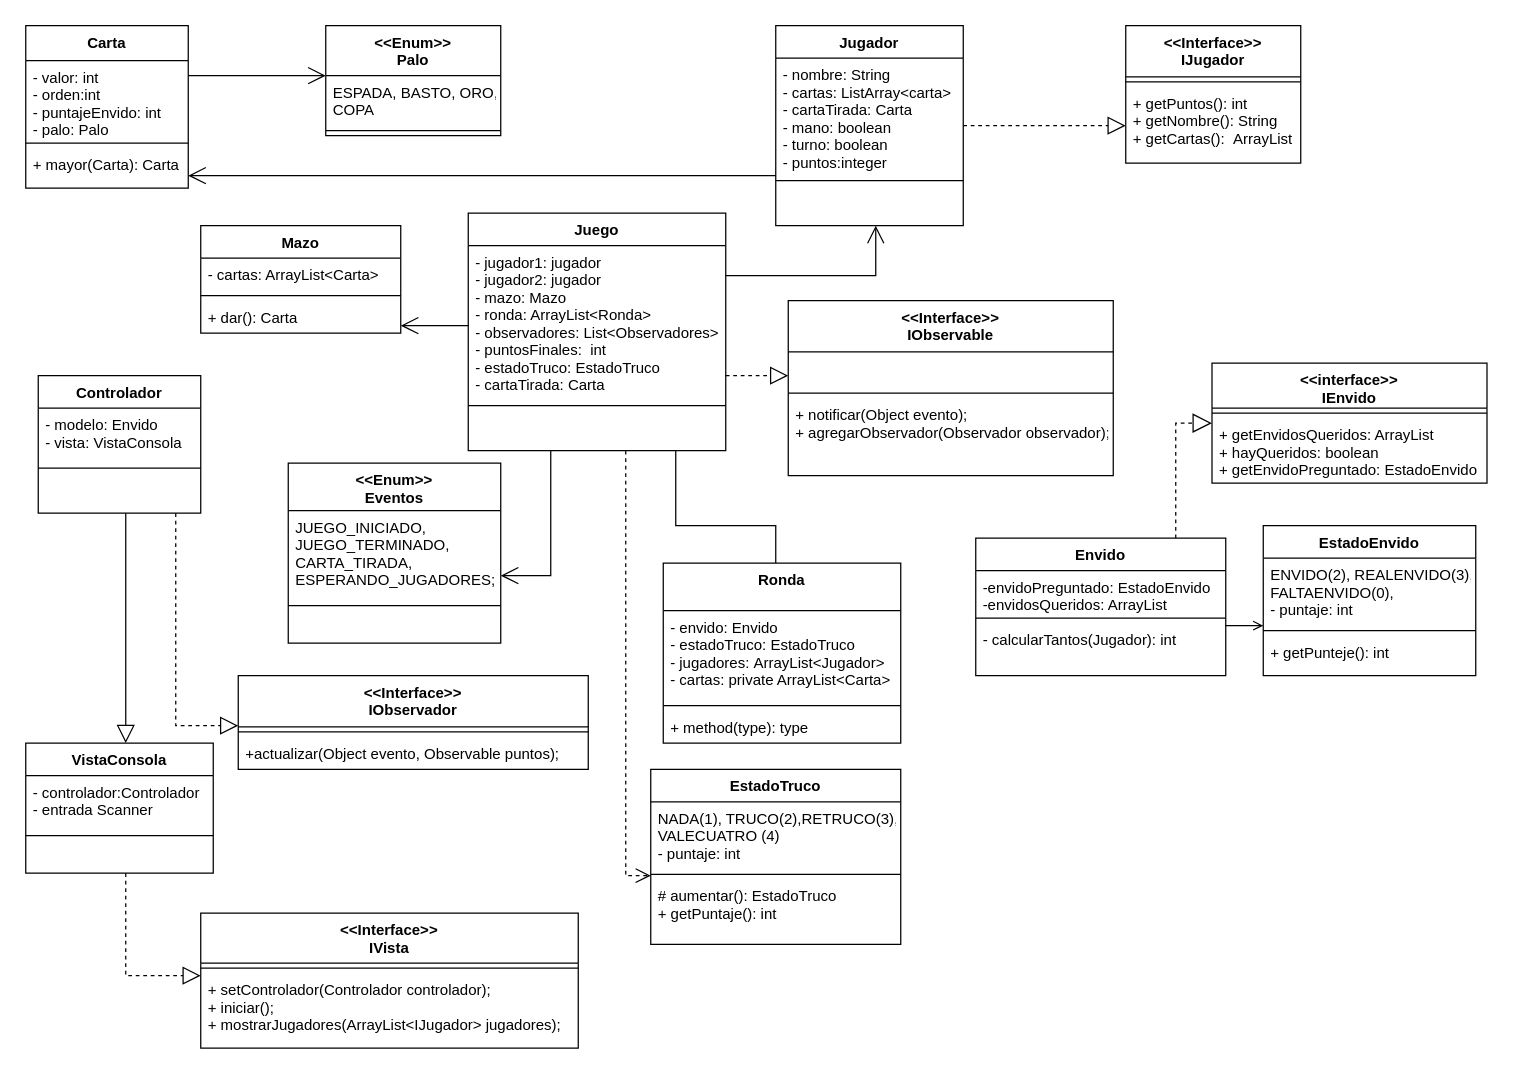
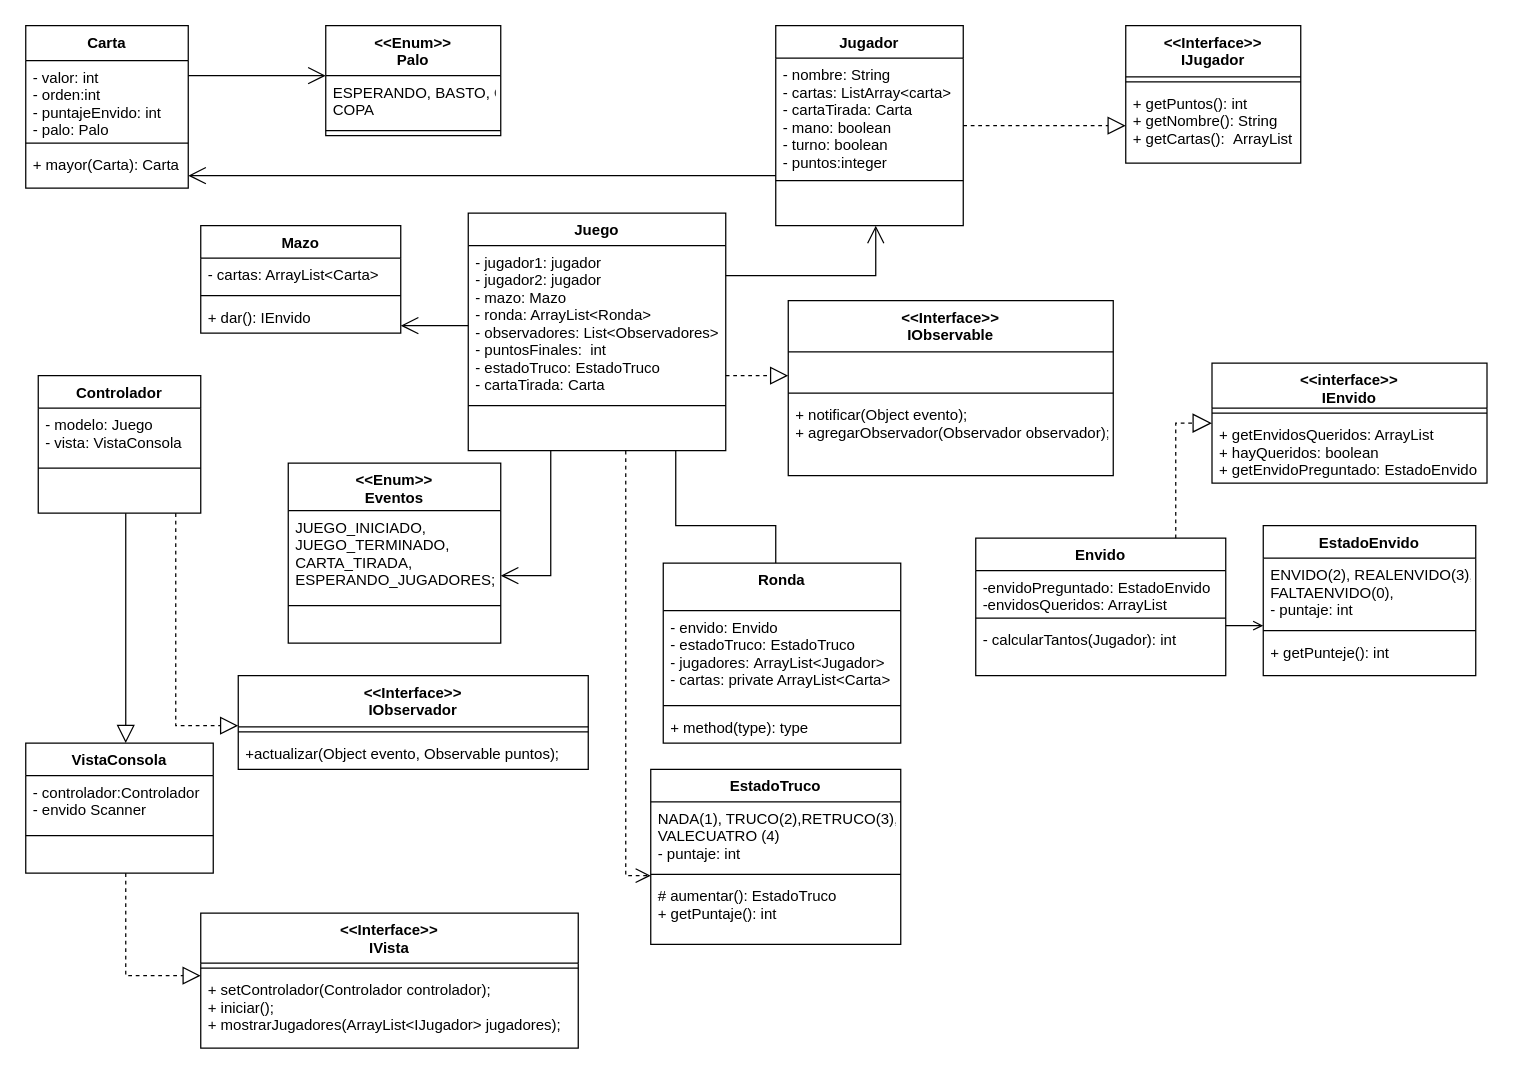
- <mxCell id="25" value="ESPADA, BASTO, ORO, &#10;COPA " style="text;strokeColor=none;fillColor=none;align=left;verticalAlign=top;spacingLeft=4;spacingRight=4;overflow=hidden;rotatable=0;points=[[0,0.5],[1,0.5]];portConstraint=eastwest;" parent="24" vertex="1"><mxGeometry y="40" width="140" height="40" as="geometry" /></mxCell>
+ <mxCell id="25" value="ESPERANDO, BASTO, ORO, &#10;COPA " style="text;strokeColor=none;fillColor=none;align=left;verticalAlign=top;spacingLeft=4;spacingRight=4;overflow=hidden;rotatable=0;points=[[0,0.5],[1,0.5]];portConstraint=eastwest;" parent="24" vertex="1"><mxGeometry y="40" width="140" height="40" as="geometry" /></mxCell>
- <mxCell id="12" value="+ dar(): Carta" style="text;strokeColor=none;fillColor=none;align=left;verticalAlign=top;spacingLeft=4;spacingRight=4;overflow=hidden;rotatable=0;points=[[0,0.5],[1,0.5]];portConstraint=eastwest;" parent="9" vertex="1"><mxGeometry y="60" width="160" height="26" as="geometry" /></mxCell>
+ <mxCell id="12" value="+ dar(): IEnvido" style="text;strokeColor=none;fillColor=none;align=left;verticalAlign=top;spacingLeft=4;spacingRight=4;overflow=hidden;rotatable=0;points=[[0,0.5],[1,0.5]];portConstraint=eastwest;" parent="9" vertex="1"><mxGeometry y="60" width="160" height="26" as="geometry" /></mxCell>
- <mxCell id="38" value="- modelo: Envido&#10;&#09;- vista: VistaConsola" style="text;strokeColor=none;fillColor=none;align=left;verticalAlign=top;spacingLeft=4;spacingRight=4;overflow=hidden;rotatable=0;points=[[0,0.5],[1,0.5]];portConstraint=eastwest;" parent="37" vertex="1"><mxGeometry y="26" width="130" height="44" as="geometry" /></mxCell>
+ <mxCell id="38" value="- modelo: Juego&#10;&#09;- vista: VistaConsola" style="text;strokeColor=none;fillColor=none;align=left;verticalAlign=top;spacingLeft=4;spacingRight=4;overflow=hidden;rotatable=0;points=[[0,0.5],[1,0.5]];portConstraint=eastwest;" parent="37" vertex="1"><mxGeometry y="26" width="130" height="44" as="geometry" /></mxCell>
- <mxCell id="51" value="- controlador:Controlador&#10;&#09;- entrada Scanner" style="text;strokeColor=none;fillColor=none;align=left;verticalAlign=top;spacingLeft=4;spacingRight=4;overflow=hidden;rotatable=0;points=[[0,0.5],[1,0.5]];portConstraint=eastwest;" parent="50" vertex="1"><mxGeometry y="26" width="150" height="44" as="geometry" /></mxCell>
+ <mxCell id="51" value="- controlador:Controlador&#10;&#09;- envido Scanner" style="text;strokeColor=none;fillColor=none;align=left;verticalAlign=top;spacingLeft=4;spacingRight=4;overflow=hidden;rotatable=0;points=[[0,0.5],[1,0.5]];portConstraint=eastwest;" parent="50" vertex="1"><mxGeometry y="26" width="150" height="44" as="geometry" /></mxCell>
